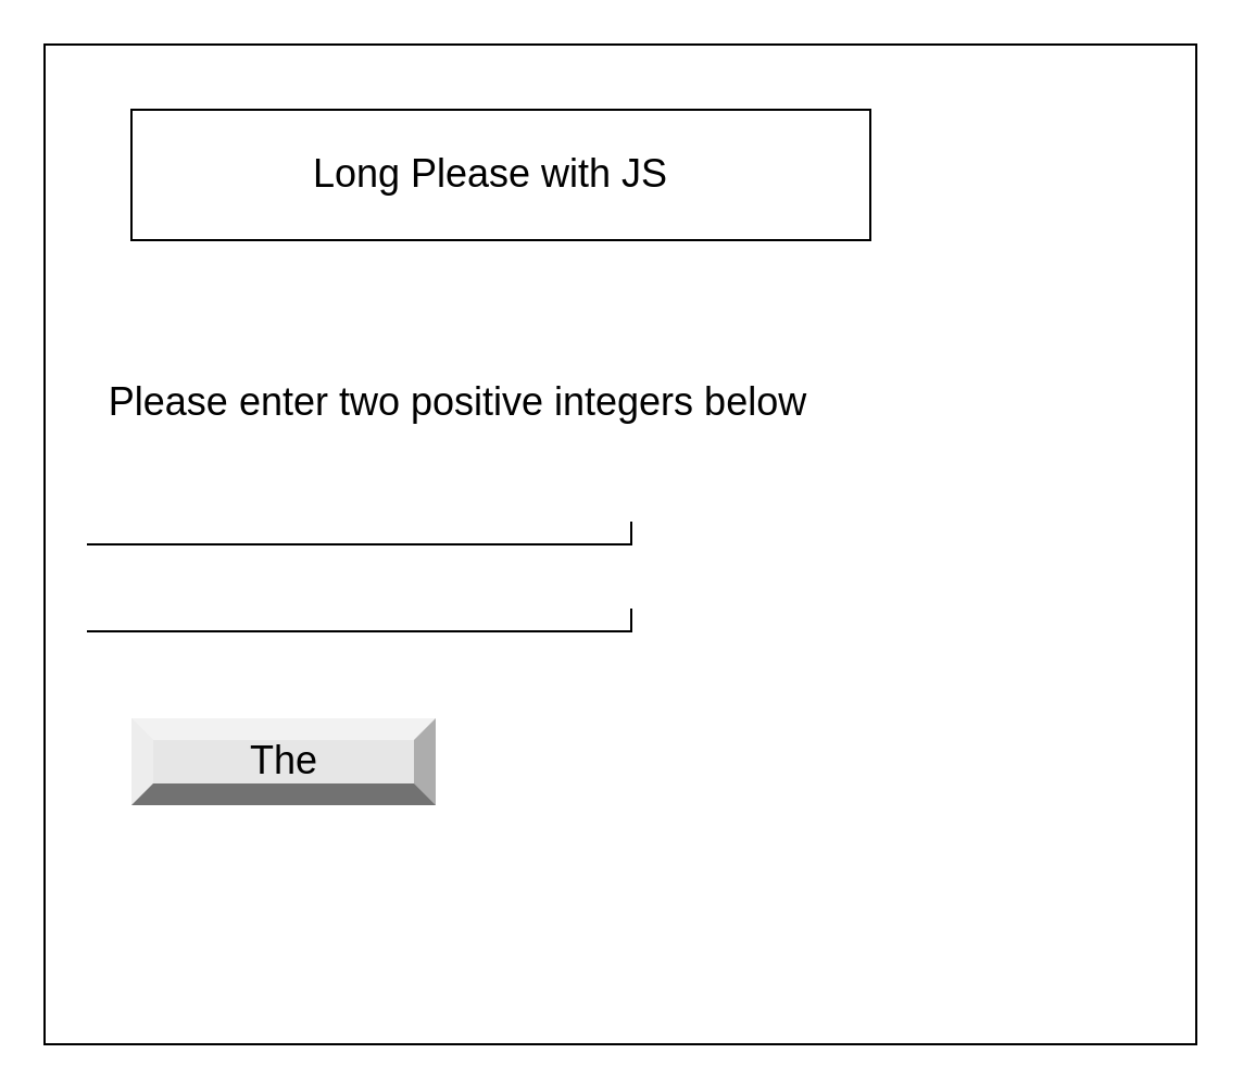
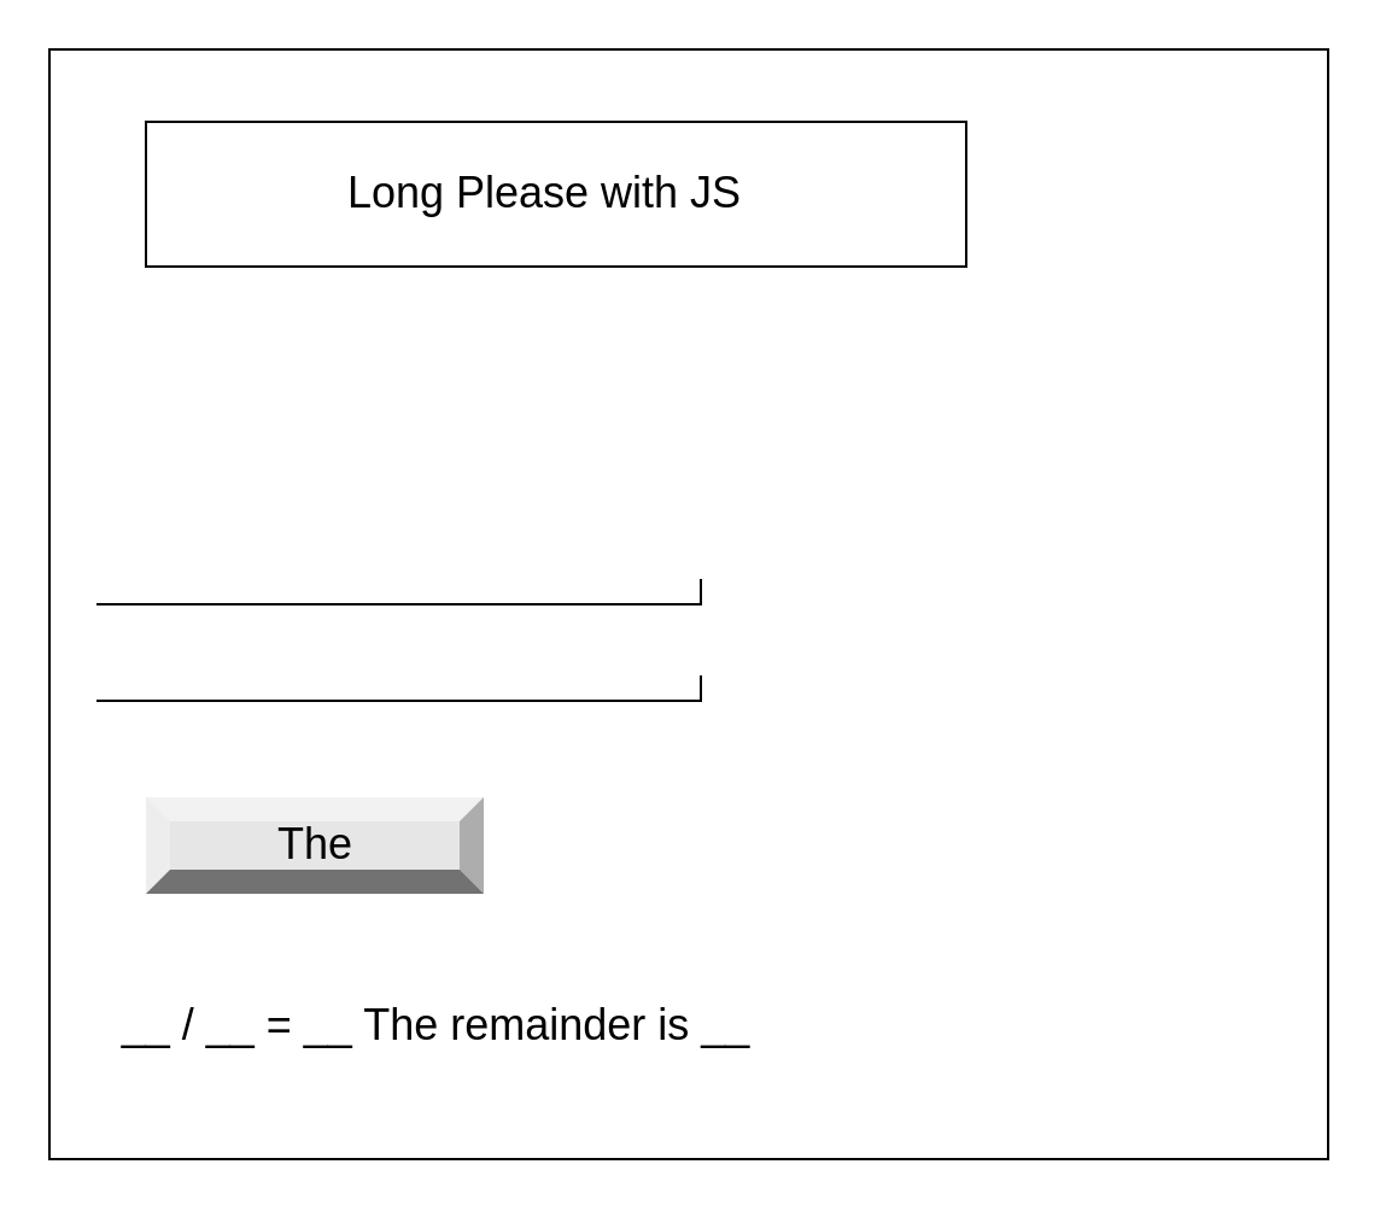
- <mxCell id="5" value="Please enter two positive integers below" style="text;html=1;resizable=0;autosize=1;align=center;verticalAlign=middle;points=[];fillColor=none;strokeColor=none;rounded=0;fontSize=18;" parent="1" vertex="1"><mxGeometry x="40" y="170" width="340" height="30" as="geometry" /></mxCell>
+ <mxCell id="8" value="__ / __ = __ The remainder is __" style="text;html=1;align=center;verticalAlign=middle;resizable=0;points=[];autosize=1;strokeColor=none;fillColor=none;fontSize=18;" parent="1" vertex="1"><mxGeometry x="40" y="410" width="280" height="30" as="geometry" /></mxCell>
